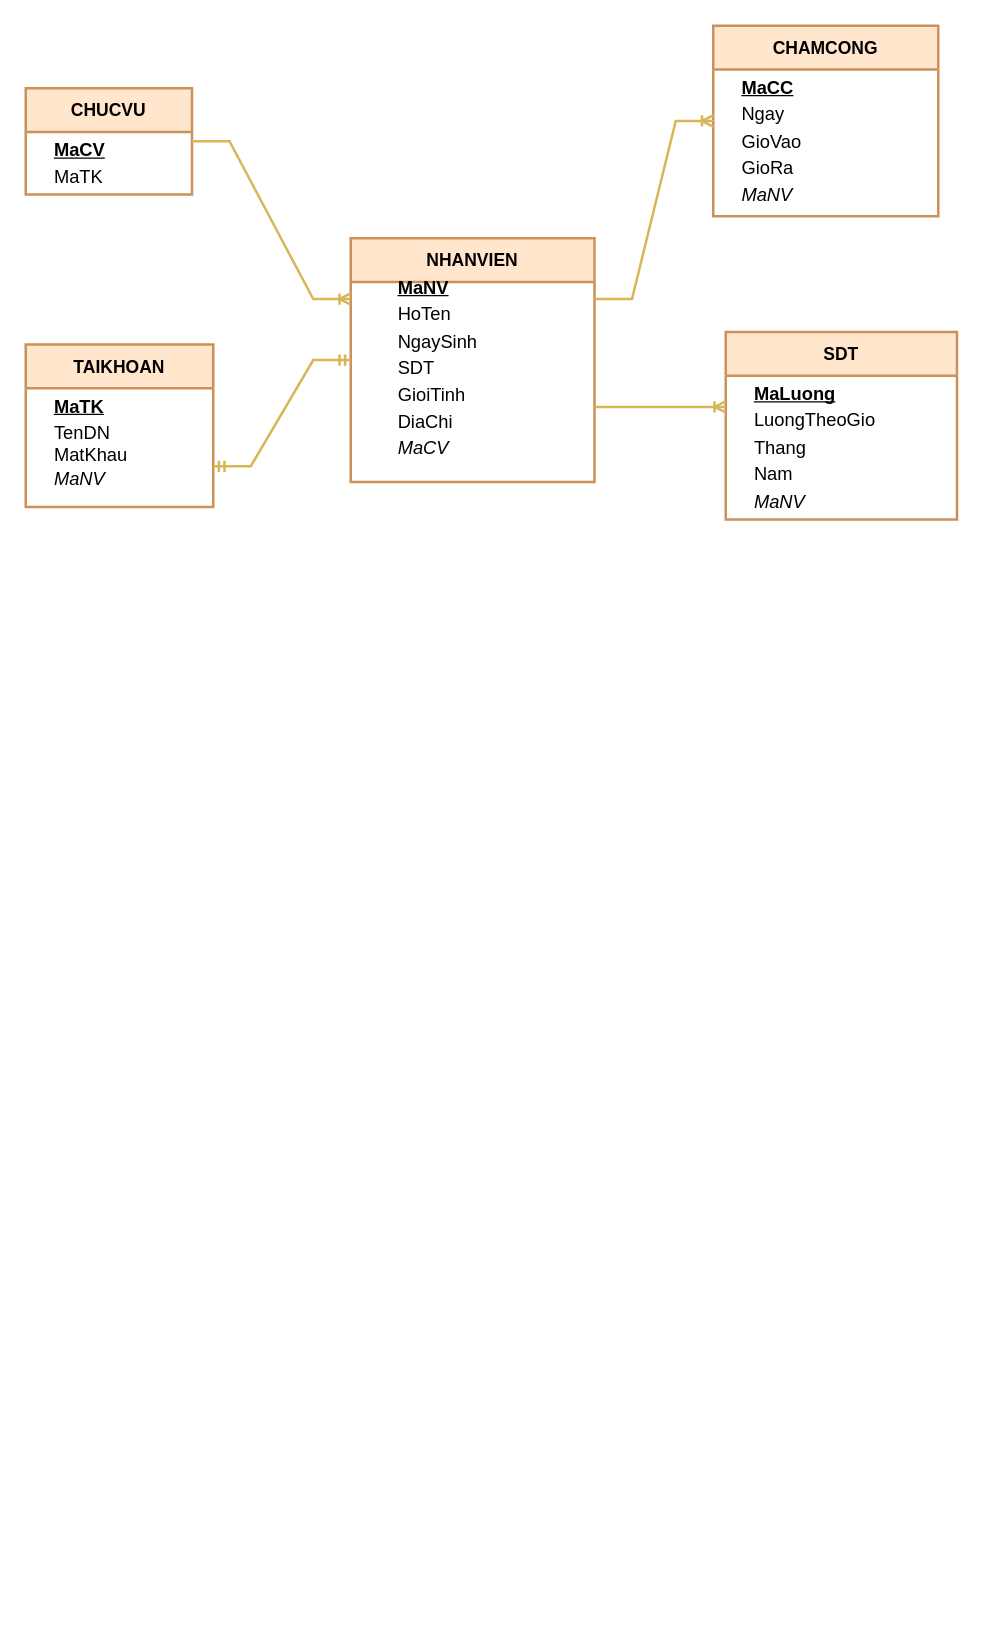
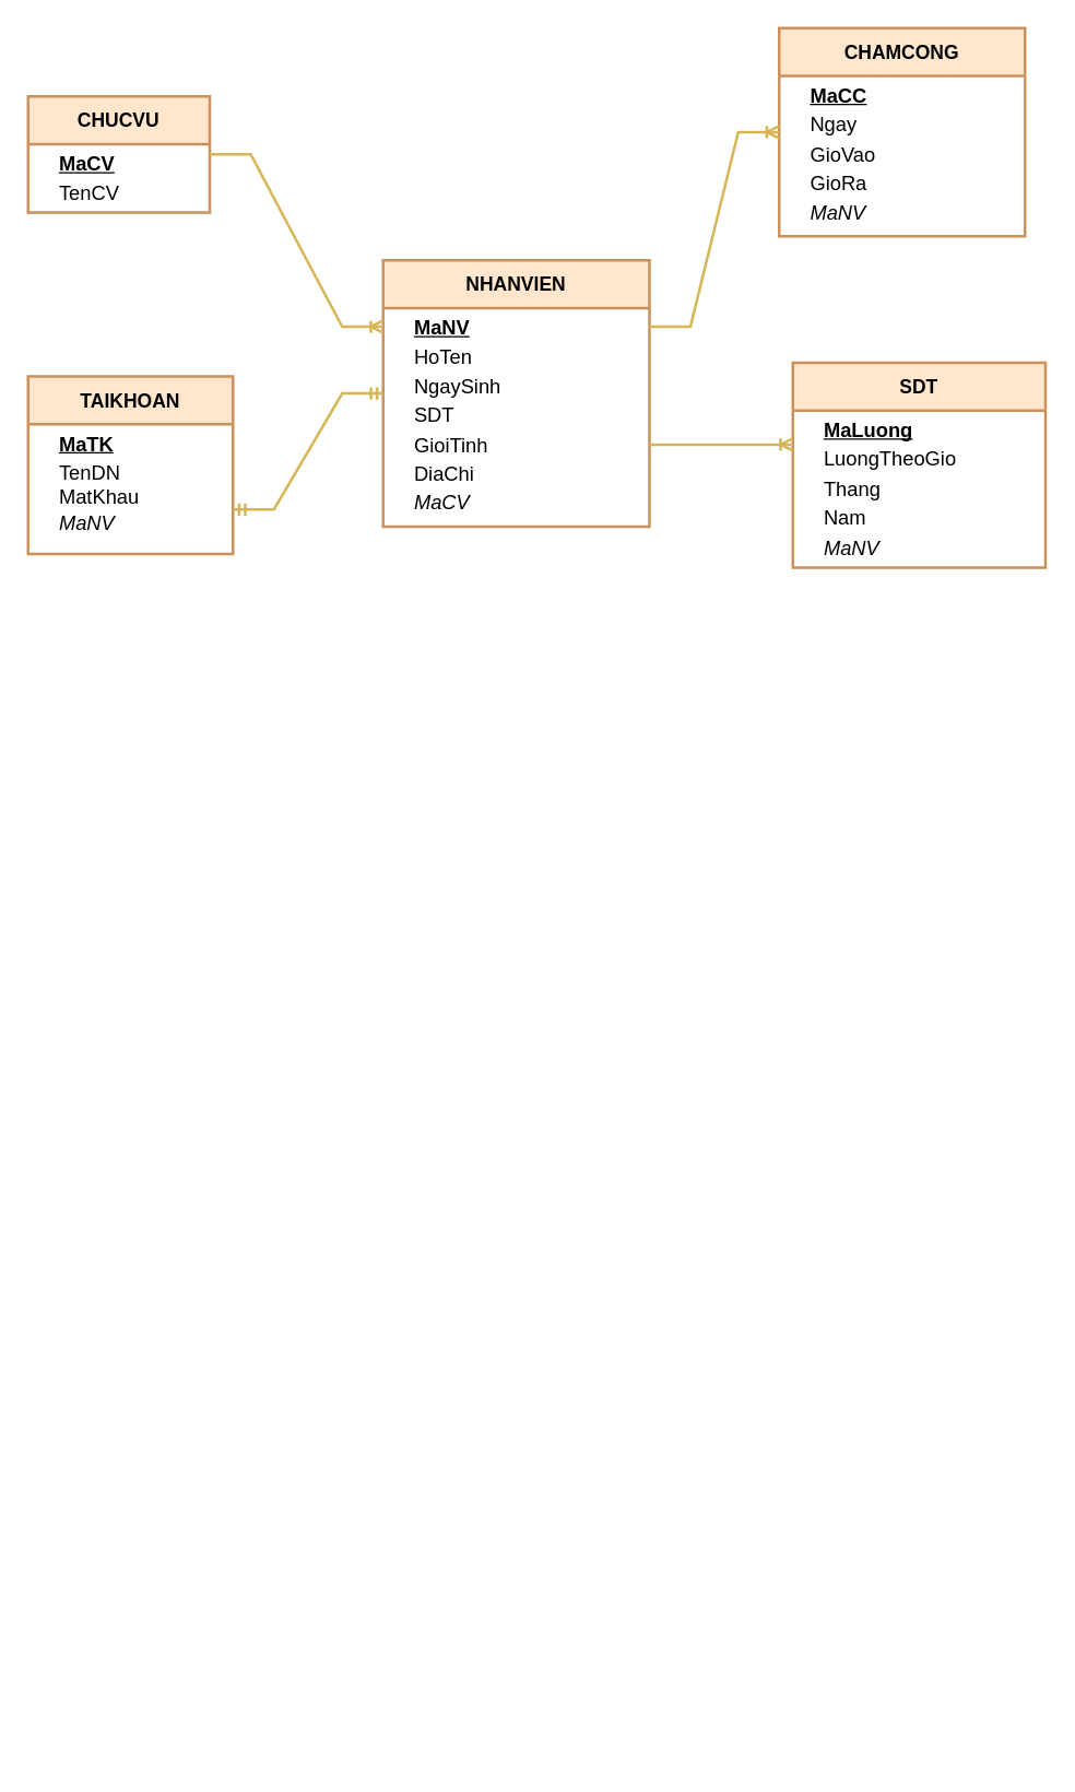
- <mxCell id="13" value="&lt;sup&gt;&lt;span style=&quot;border-color: var(--border-color); color: rgb(0, 0, 0); font-style: normal; font-variant: normal; letter-spacing: normal; orphans: 2; text-align: center; text-indent: 0px; text-transform: none; widows: 2; word-spacing: 0px; -webkit-text-stroke-width: 0px; background-color: transparent; text-decoration: underline; font-size: 11pt; font-family: Arial, sans-serif; font-weight: 700; text-decoration-skip-ink: none;&quot;&gt;MaCV&lt;br&gt;&lt;/span&gt;&lt;span style=&quot;border-color: var(--border-color); color: rgb(0, 0, 0); font-variant: normal; font-weight: 400; letter-spacing: normal; orphans: 2; text-align: center; text-indent: 0px; text-transform: none; widows: 2; word-spacing: 0px; -webkit-text-stroke-width: 0px; background-color: transparent; text-decoration-thickness: initial; text-decoration-style: initial; text-decoration-color: initial; font-size: 11pt; font-family: Arial, sans-serif;&quot;&gt;MaTK&lt;br&gt;&lt;/span&gt;&lt;/sup&gt;" style="text;whiteSpace=wrap;html=1;" vertex="1" parent="12"><mxGeometry x="21.25" y="35" width="83.75" height="55" as="geometry" /></mxCell>
+ <mxCell id="13" value="&lt;sup&gt;&lt;span style=&quot;border-color: var(--border-color); color: rgb(0, 0, 0); font-style: normal; font-variant: normal; letter-spacing: normal; orphans: 2; text-align: center; text-indent: 0px; text-transform: none; widows: 2; word-spacing: 0px; -webkit-text-stroke-width: 0px; background-color: transparent; text-decoration: underline; font-size: 11pt; font-family: Arial, sans-serif; font-weight: 700; text-decoration-skip-ink: none;&quot;&gt;MaCV&lt;br&gt;&lt;/span&gt;&lt;span style=&quot;border-color: var(--border-color); color: rgb(0, 0, 0); font-variant: normal; font-weight: 400; letter-spacing: normal; orphans: 2; text-align: center; text-indent: 0px; text-transform: none; widows: 2; word-spacing: 0px; -webkit-text-stroke-width: 0px; background-color: transparent; text-decoration-thickness: initial; text-decoration-style: initial; text-decoration-color: initial; font-size: 11pt; font-family: Arial, sans-serif;&quot;&gt;TenCV&lt;br&gt;&lt;/span&gt;&lt;/sup&gt;" style="text;whiteSpace=wrap;html=1;" vertex="1" parent="12"><mxGeometry x="21.25" y="35" width="83.75" height="55" as="geometry" /></mxCell>
- <mxCell id="11" value="&lt;sup&gt;&lt;span style=&quot;border-color: var(--border-color); color: rgb(0, 0, 0); font-style: normal; font-variant: normal; letter-spacing: normal; orphans: 2; text-align: center; text-indent: 0px; text-transform: none; widows: 2; word-spacing: 0px; -webkit-text-stroke-width: 0px; background-color: transparent; text-decoration: underline; font-size: 11pt; font-family: Arial, sans-serif; font-weight: 700; text-decoration-skip-ink: none;&quot;&gt;MaNV&lt;br&gt;&lt;/span&gt;&lt;span style=&quot;border-color: var(--border-color); color: rgb(0, 0, 0); font-variant: normal; font-weight: 400; letter-spacing: normal; orphans: 2; text-align: center; text-indent: 0px; text-transform: none; widows: 2; word-spacing: 0px; -webkit-text-stroke-width: 0px; background-color: transparent; text-decoration-thickness: initial; text-decoration-style: initial; text-decoration-color: initial; font-size: 11pt; font-family: Arial, sans-serif;&quot;&gt;HoTen&lt;br&gt;NgaySinh&lt;br&gt;SDT&lt;br&gt;GioiTinh&lt;br&gt;DiaChi&lt;br&gt;&lt;/span&gt;&lt;span style=&quot;border-color: var(--border-color); color: rgb(0, 0, 0); font-variant: normal; font-weight: 400; letter-spacing: normal; orphans: 2; text-align: center; text-indent: 0px; text-transform: none; widows: 2; word-spacing: 0px; -webkit-text-stroke-width: 0px; background-color: transparent; text-decoration-thickness: initial; text-decoration-style: initial; text-decoration-color: initial; font-size: 11pt; font-family: Arial, sans-serif;&quot;&gt;&lt;i&gt;MaCV&lt;/i&gt;&lt;/span&gt;&lt;/sup&gt;" style="text;whiteSpace=wrap;html=1;" vertex="1" parent="10"><mxGeometry x="36.25" y="25" width="83.75" height="155" as="geometry" /></mxCell>
+ <mxCell id="11" value="&lt;sup&gt;&lt;span style=&quot;border-color: var(--border-color); color: rgb(0, 0, 0); font-style: normal; font-variant: normal; letter-spacing: normal; orphans: 2; text-align: center; text-indent: 0px; text-transform: none; widows: 2; word-spacing: 0px; -webkit-text-stroke-width: 0px; background-color: transparent; text-decoration: underline; font-size: 11pt; font-family: Arial, sans-serif; font-weight: 700; text-decoration-skip-ink: none;&quot;&gt;MaNV&lt;br&gt;&lt;/span&gt;&lt;span style=&quot;border-color: var(--border-color); color: rgb(0, 0, 0); font-variant: normal; font-weight: 400; letter-spacing: normal; orphans: 2; text-align: center; text-indent: 0px; text-transform: none; widows: 2; word-spacing: 0px; -webkit-text-stroke-width: 0px; background-color: transparent; text-decoration-thickness: initial; text-decoration-style: initial; text-decoration-color: initial; font-size: 11pt; font-family: Arial, sans-serif;&quot;&gt;HoTen&lt;br&gt;NgaySinh&lt;br&gt;SDT&lt;br&gt;GioiTinh&lt;br&gt;DiaChi&lt;br&gt;&lt;/span&gt;&lt;span style=&quot;border-color: var(--border-color); color: rgb(0, 0, 0); font-variant: normal; font-weight: 400; letter-spacing: normal; orphans: 2; text-align: center; text-indent: 0px; text-transform: none; widows: 2; word-spacing: 0px; -webkit-text-stroke-width: 0px; background-color: transparent; text-decoration-thickness: initial; text-decoration-style: initial; text-decoration-color: initial; font-size: 11pt; font-family: Arial, sans-serif;&quot;&gt;&lt;i&gt;MaCV&lt;/i&gt;&lt;/span&gt;&lt;/sup&gt;" style="text;whiteSpace=wrap;html=1;" vertex="1" parent="10"><mxGeometry x="21.25" y="35" width="83.75" height="155" as="geometry" /></mxCell>
